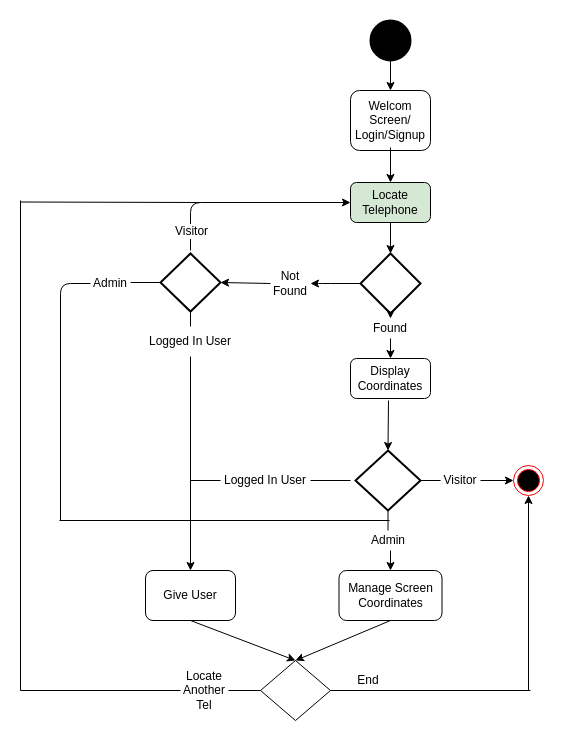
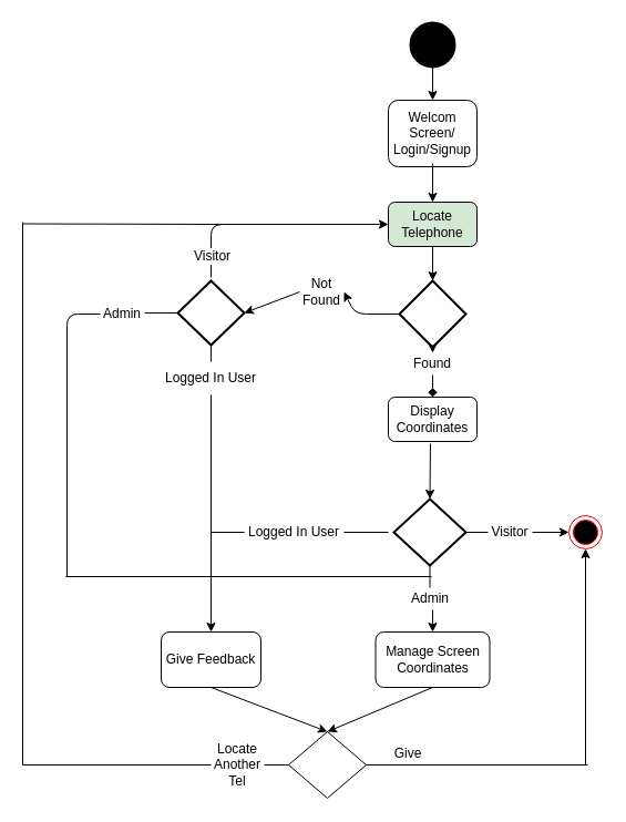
- <mxCell id="16" value="Not Found" style="text;html=1;strokeColor=none;fillColor=none;align=center;verticalAlign=middle;whiteSpace=wrap;rounded=0;" vertex="1" parent="1"><mxGeometry x="270" y="273" width="40" height="20" as="geometry" /></mxCell>
+ <mxCell id="16" value="Not Found" style="text;html=1;strokeColor=none;fillColor=none;align=center;verticalAlign=middle;whiteSpace=wrap;rounded=0;" vertex="1" parent="1"><mxGeometry x="270" y="253" width="40" height="20" as="geometry" /></mxCell>
- <mxCell id="9" value="" style="endArrow=classic;html=1;exitX=0.5;exitY=1;exitDx=0;exitDy=0;exitPerimeter=0;entryX=0.5;entryY=0;entryDx=0;entryDy=0;" edge="1" parent="1" source="11" target="10"><mxGeometry width="50" height="50" relative="1" as="geometry"><mxPoint x="350" y="380" as="sourcePoint" /><mxPoint x="390" y="350" as="targetPoint" /></mxGeometry></mxCell>
+ <mxCell id="9" value="" style="endArrow=diamond;html=1;exitX=0.5;exitY=1;exitDx=0;exitDy=0;exitPerimeter=0;entryX=0.5;entryY=0;entryDx=0;entryDy=0;" edge="1" parent="1" source="11" target="10"><mxGeometry width="50" height="50" relative="1" as="geometry"><mxPoint x="350" y="380" as="sourcePoint" /><mxPoint x="390" y="350" as="targetPoint" /></mxGeometry></mxCell>
- <mxCell id="14" value="Give User" style="rounded=1;whiteSpace=wrap;html=1;fillColor=#FFFFFF;" vertex="1" parent="1"><mxGeometry x="145" y="570" width="90" height="50" as="geometry" /></mxCell>
+ <mxCell id="14" value="Give Feedback" style="rounded=1;whiteSpace=wrap;html=1;fillColor=#FFFFFF;" vertex="1" parent="1"><mxGeometry x="145" y="570" width="90" height="50" as="geometry" /></mxCell>
- <mxCell id="50" value="End" style="text;html=1;strokeColor=none;fillColor=none;align=center;verticalAlign=middle;whiteSpace=wrap;rounded=0;" vertex="1" parent="1"><mxGeometry x="347.5" y="670" width="40" height="20" as="geometry" /></mxCell>
+ <mxCell id="50" value="Give" style="text;html=1;strokeColor=none;fillColor=none;align=center;verticalAlign=middle;whiteSpace=wrap;rounded=0;" vertex="1" parent="1"><mxGeometry x="347.5" y="670" width="40" height="20" as="geometry" /></mxCell>
- <mxCell id="42" value="&lt;div&gt;Locate&lt;/div&gt;&lt;div&gt;Another Tel&lt;br&gt;&lt;/div&gt;" style="text;html=1;strokeColor=none;fillColor=none;align=center;verticalAlign=middle;whiteSpace=wrap;rounded=0;" vertex="1" parent="1"><mxGeometry x="180" y="680" width="48" height="20" as="geometry" /></mxCell>
+ <mxCell id="42" value="&lt;div&gt;Locate&lt;/div&gt;&lt;div&gt;Another Tel&lt;br&gt;&lt;/div&gt;" style="text;html=1;strokeColor=none;fillColor=none;align=center;verticalAlign=middle;whiteSpace=wrap;rounded=0;" vertex="1" parent="1"><mxGeometry x="190" y="680" width="48" height="20" as="geometry" /></mxCell>
